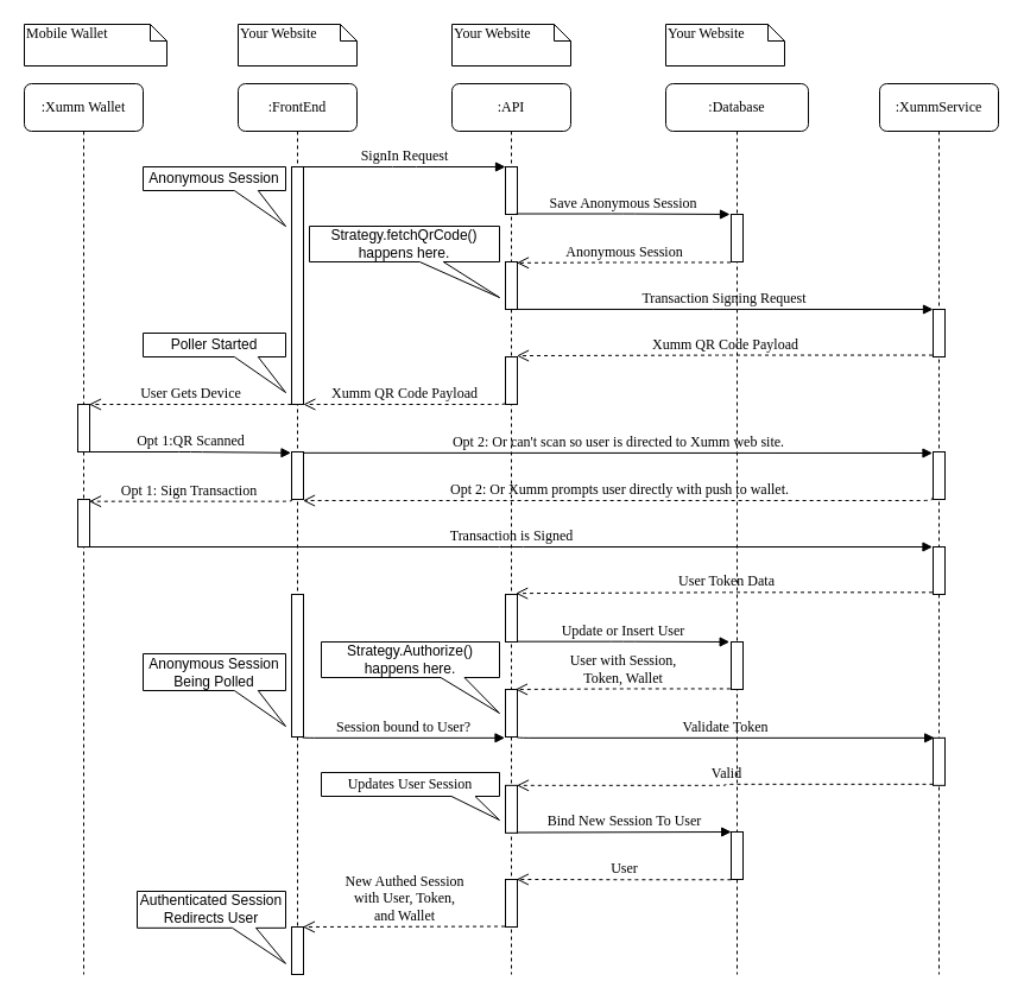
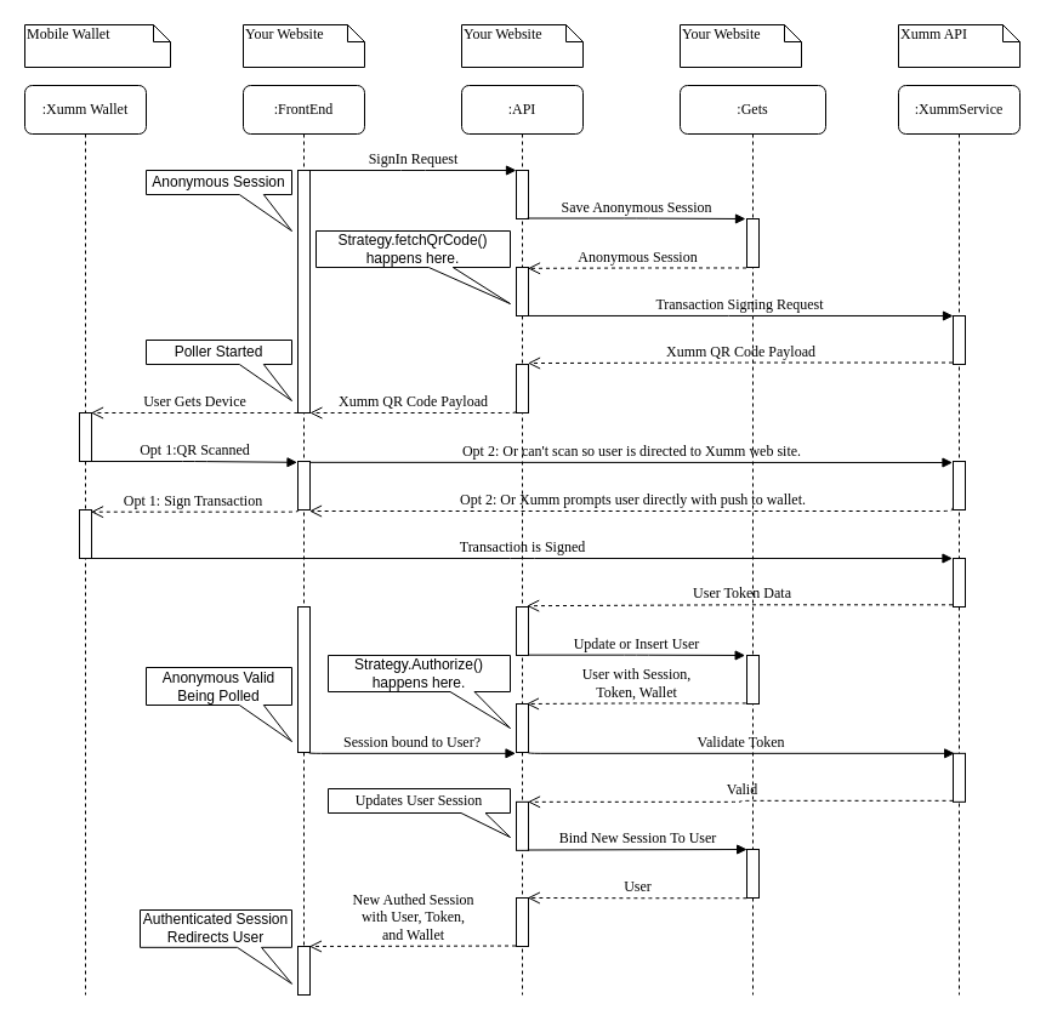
+ <mxCell id="27" value="Xumm API" style="shape=note;whiteSpace=wrap;html=1;size=14;verticalAlign=top;align=left;spacingTop=-6;rounded=0;shadow=0;comic=0;labelBackgroundColor=none;strokeWidth=1;fontFamily=Verdana;fontSize=12" parent="1" vertex="1"><mxGeometry x="740" y="20" width="100" height="35" as="geometry" /></mxCell>
- <mxCell id="44" value=":Database" style="shape=umlLifeline;perimeter=lifelinePerimeter;whiteSpace=wrap;html=1;container=1;collapsible=0;recursiveResize=0;outlineConnect=0;rounded=1;shadow=0;comic=0;labelBackgroundColor=none;strokeWidth=1;fontFamily=Verdana;fontSize=12;align=center;" parent="1" vertex="1"><mxGeometry x="560" y="70" width="120" height="750" as="geometry" /></mxCell>
+ <mxCell id="44" value=":Gets" style="shape=umlLifeline;perimeter=lifelinePerimeter;whiteSpace=wrap;html=1;container=1;collapsible=0;recursiveResize=0;outlineConnect=0;rounded=1;shadow=0;comic=0;labelBackgroundColor=none;strokeWidth=1;fontFamily=Verdana;fontSize=12;align=center;" parent="1" vertex="1"><mxGeometry x="560" y="70" width="120" height="750" as="geometry" /></mxCell>
- <mxCell id="22" value="Anonymous Session&lt;br&gt;Being Polled" style="shape=callout;whiteSpace=wrap;html=1;perimeter=calloutPerimeter;position2=1;size=30;position=0.64;base=20;" parent="16" vertex="1"><mxGeometry x="-80" y="480" width="120" height="61" as="geometry" /></mxCell>
+ <mxCell id="22" value="Anonymous Valid&lt;br&gt;Being Polled" style="shape=callout;whiteSpace=wrap;html=1;perimeter=calloutPerimeter;position2=1;size=30;position=0.64;base=20;" parent="16" vertex="1"><mxGeometry x="-80" y="480" width="120" height="61" as="geometry" /></mxCell>
